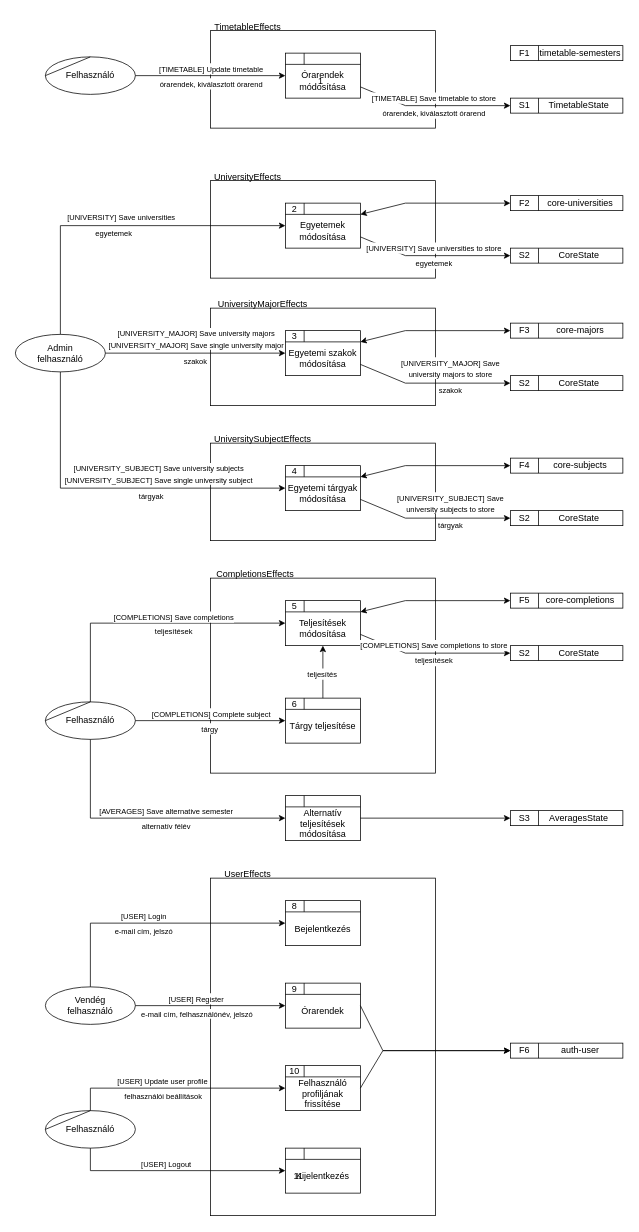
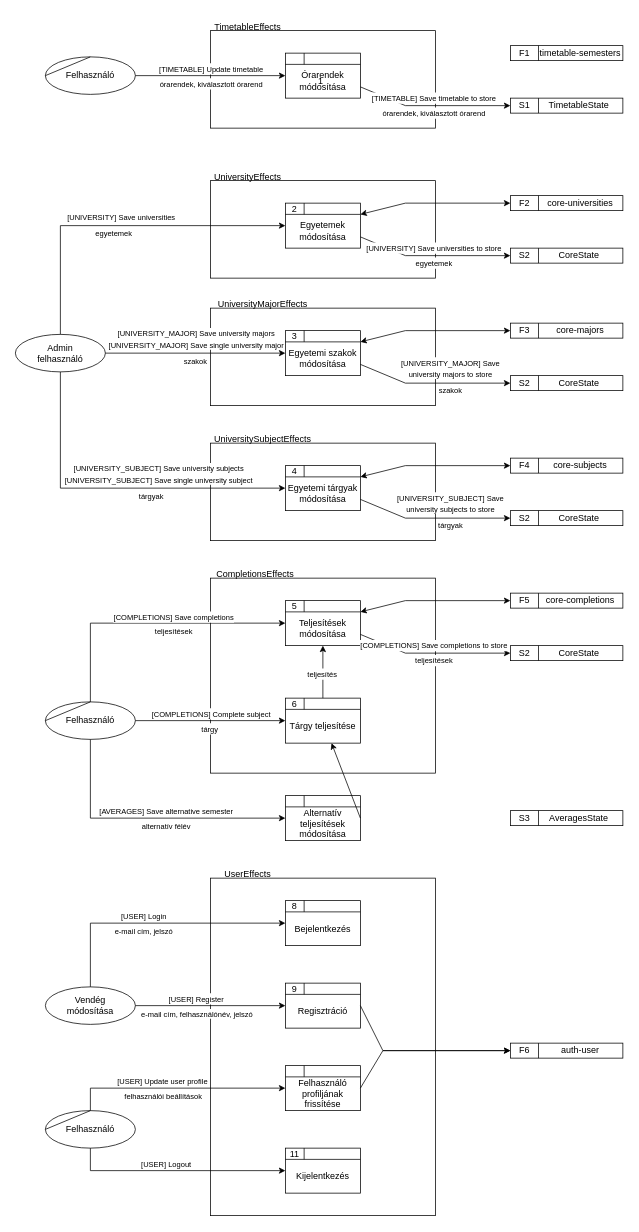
- <mxCell id="137" value="" style="endArrow=classic;html=1;rounded=0;fontFamily=Helvetica;fontSize=12;fontColor=default;entryX=0;entryY=0.5;entryDx=0;entryDy=0;exitX=1;exitY=0.5;exitDx=0;exitDy=0;" parent="1" source="127" target="136" edge="1"><mxGeometry width="50" height="50" relative="1" as="geometry"><mxPoint x="470" y="960" as="sourcePoint" /><mxPoint x="520" y="910" as="targetPoint" /></mxGeometry></mxCell>
+ <mxCell id="137" value="" style="endArrow=classic;html=1;rounded=0;fontFamily=Helvetica;fontSize=12;fontColor=default;exitX=1;exitY=0.5;exitDx=0;exitDy=0;" parent="1" source="127" target="117" edge="1"><mxGeometry width="50" height="50" relative="1" as="geometry"><mxPoint x="470" y="960" as="sourcePoint" /><mxPoint x="520" y="910" as="targetPoint" /></mxGeometry></mxCell>
- <mxCell id="139" value="Vendég&lt;div&gt;felhasználó&lt;/div&gt;" style="ellipse;whiteSpace=wrap;html=1;" parent="1" vertex="1"><mxGeometry x="60" y="1315" width="120" height="50" as="geometry" /></mxCell>
+ <mxCell id="139" value="Vendég&lt;div&gt;módosítása&lt;/div&gt;" style="ellipse;whiteSpace=wrap;html=1;" parent="1" vertex="1"><mxGeometry x="60" y="1315" width="120" height="50" as="geometry" /></mxCell>
- <mxCell id="150" value="&lt;div&gt;&lt;/div&gt;&lt;div&gt;&lt;br&gt;&lt;/div&gt;&lt;div&gt;Órarendek&lt;/div&gt;" style="rounded=0;whiteSpace=wrap;html=1;strokeColor=default;align=center;verticalAlign=middle;fontFamily=Helvetica;fontSize=12;fontColor=default;fillColor=default;" parent="149" vertex="1"><mxGeometry width="100" height="60" as="geometry" /></mxCell>
+ <mxCell id="150" value="&lt;div&gt;&lt;/div&gt;&lt;div&gt;&lt;br&gt;&lt;/div&gt;&lt;div&gt;Regisztráció&lt;/div&gt;" style="rounded=0;whiteSpace=wrap;html=1;strokeColor=default;align=center;verticalAlign=middle;fontFamily=Helvetica;fontSize=12;fontColor=default;fillColor=default;" parent="149" vertex="1"><mxGeometry width="100" height="60" as="geometry" /></mxCell>
- <mxCell id="166" value="10" style="text;html=1;align=center;verticalAlign=middle;whiteSpace=wrap;rounded=0;fontFamily=Helvetica;fontSize=12;fontColor=default;" vertex="1" parent="162"><mxGeometry width="25" height="15" as="geometry" /></mxCell>
- <mxCell id="177" value="11" style="text;html=1;align=center;verticalAlign=middle;whiteSpace=wrap;rounded=0;fontFamily=Helvetica;fontSize=12;fontColor=default;" vertex="1" parent="173"><mxGeometry x="5" y="30" width="25" height="15" as="geometry" /></mxCell>
+ <mxCell id="177" value="11" style="text;html=1;align=center;verticalAlign=middle;whiteSpace=wrap;rounded=0;fontFamily=Helvetica;fontSize=12;fontColor=default;" vertex="1" parent="173"><mxGeometry width="25" height="15" as="geometry" /></mxCell>
